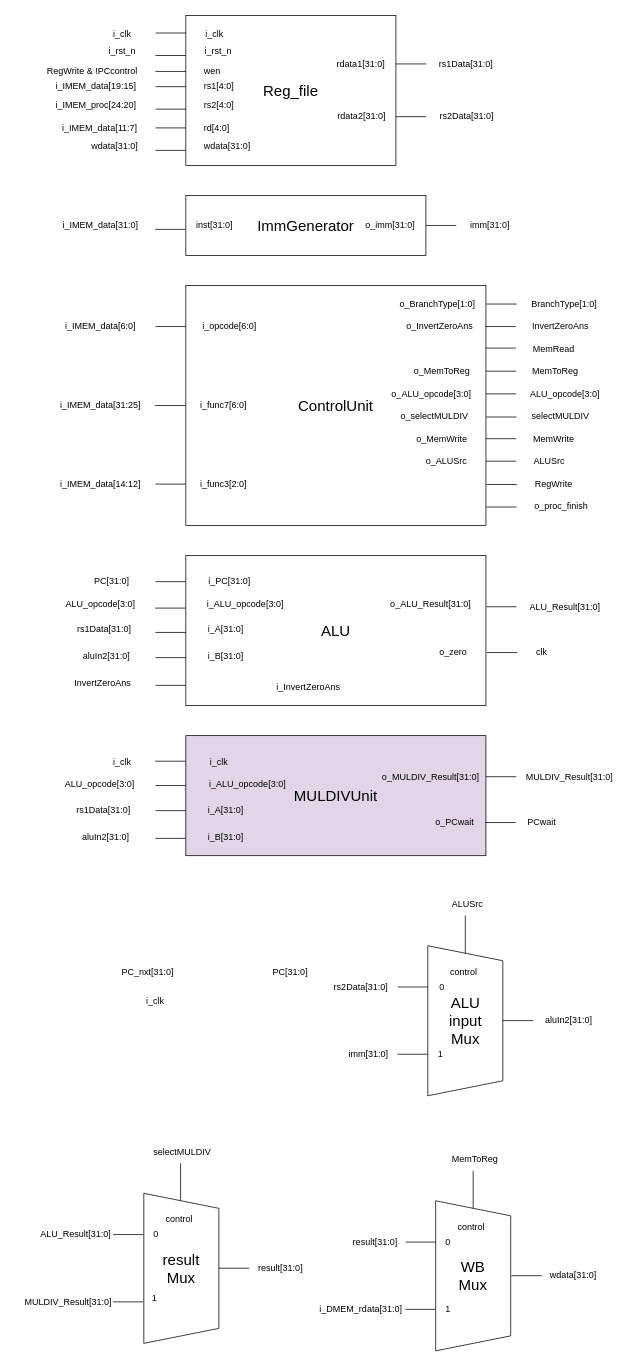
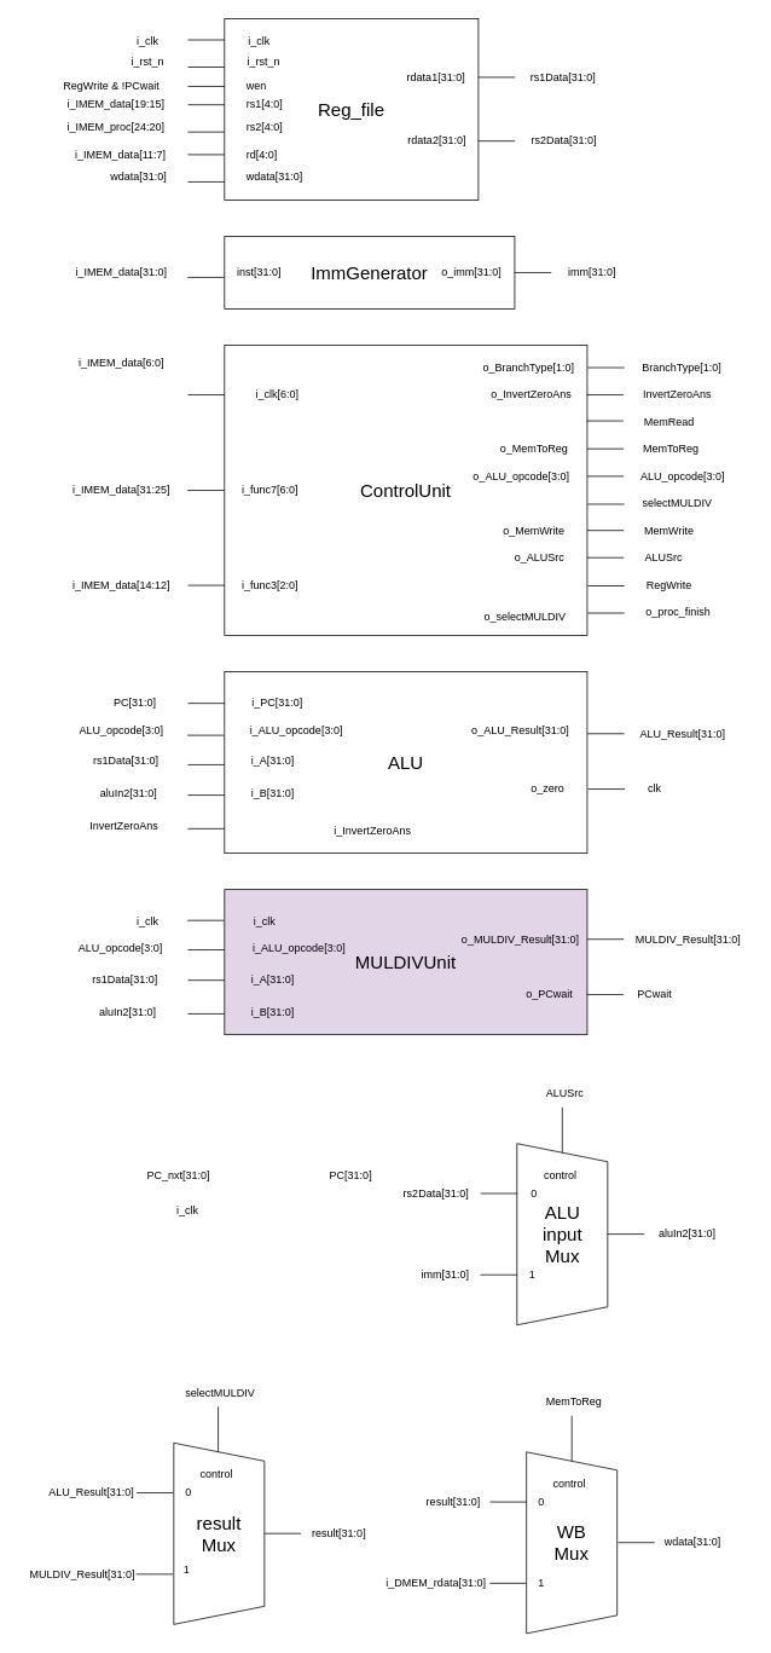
- <mxCell id="43" value="RegWrite &amp;amp; !PCcontrol" style="text;html=1;align=center;verticalAlign=middle;resizable=0;points=[];autosize=1;strokeColor=none;fillColor=none;fontSize=12;" vertex="1" parent="1"><mxGeometry x="52" y="80" width="140" height="30" as="geometry" /></mxCell>
+ <mxCell id="43" value="RegWrite &amp;amp; !PCwait" style="text;html=1;align=center;verticalAlign=middle;resizable=0;points=[];autosize=1;strokeColor=none;fillColor=none;fontSize=12;" vertex="1" parent="1"><mxGeometry x="52" y="80" width="140" height="30" as="geometry" /></mxCell>
- <mxCell id="52" value="i_IMEM_data[6:0]" style="text;html=1;align=center;verticalAlign=middle;resizable=0;points=[];autosize=1;strokeColor=none;fillColor=none;fontSize=12;" vertex="1" parent="1"><mxGeometry x="73" y="420" width="120" height="30" as="geometry" /></mxCell>
+ <mxCell id="52" value="i_IMEM_data[6:0]" style="text;html=1;align=center;verticalAlign=middle;resizable=0;points=[];autosize=1;strokeColor=none;fillColor=none;fontSize=12;" vertex="1" parent="1"><mxGeometry x="73" y="385" width="120" height="30" as="geometry" /></mxCell>
- <mxCell id="15" value="i_opcode[6:0]" style="text;html=1;align=center;verticalAlign=middle;resizable=0;points=[];autosize=1;strokeColor=none;fillColor=none;fontSize=12;" vertex="1" parent="1"><mxGeometry x="255" y="420" width="100" height="30" as="geometry" /></mxCell>
+ <mxCell id="15" value="i_clk[6:0]" style="text;html=1;align=center;verticalAlign=middle;resizable=0;points=[];autosize=1;strokeColor=none;fillColor=none;fontSize=12;" vertex="1" parent="1"><mxGeometry x="255" y="420" width="100" height="30" as="geometry" /></mxCell>
- <mxCell id="20" value="o_selectMULDIV" style="text;html=1;align=center;verticalAlign=middle;resizable=0;points=[];autosize=1;strokeColor=none;fillColor=none;fontSize=12;" vertex="1" parent="1"><mxGeometry x="523" y="540" width="110" height="30" as="geometry" /></mxCell>
+ <mxCell id="20" value="o_selectMULDIV" style="text;html=1;align=center;verticalAlign=middle;resizable=0;points=[];autosize=1;strokeColor=none;fillColor=none;fontSize=12;" vertex="1" parent="1"><mxGeometry x="523" y="665" width="110" height="30" as="geometry" /></mxCell>
